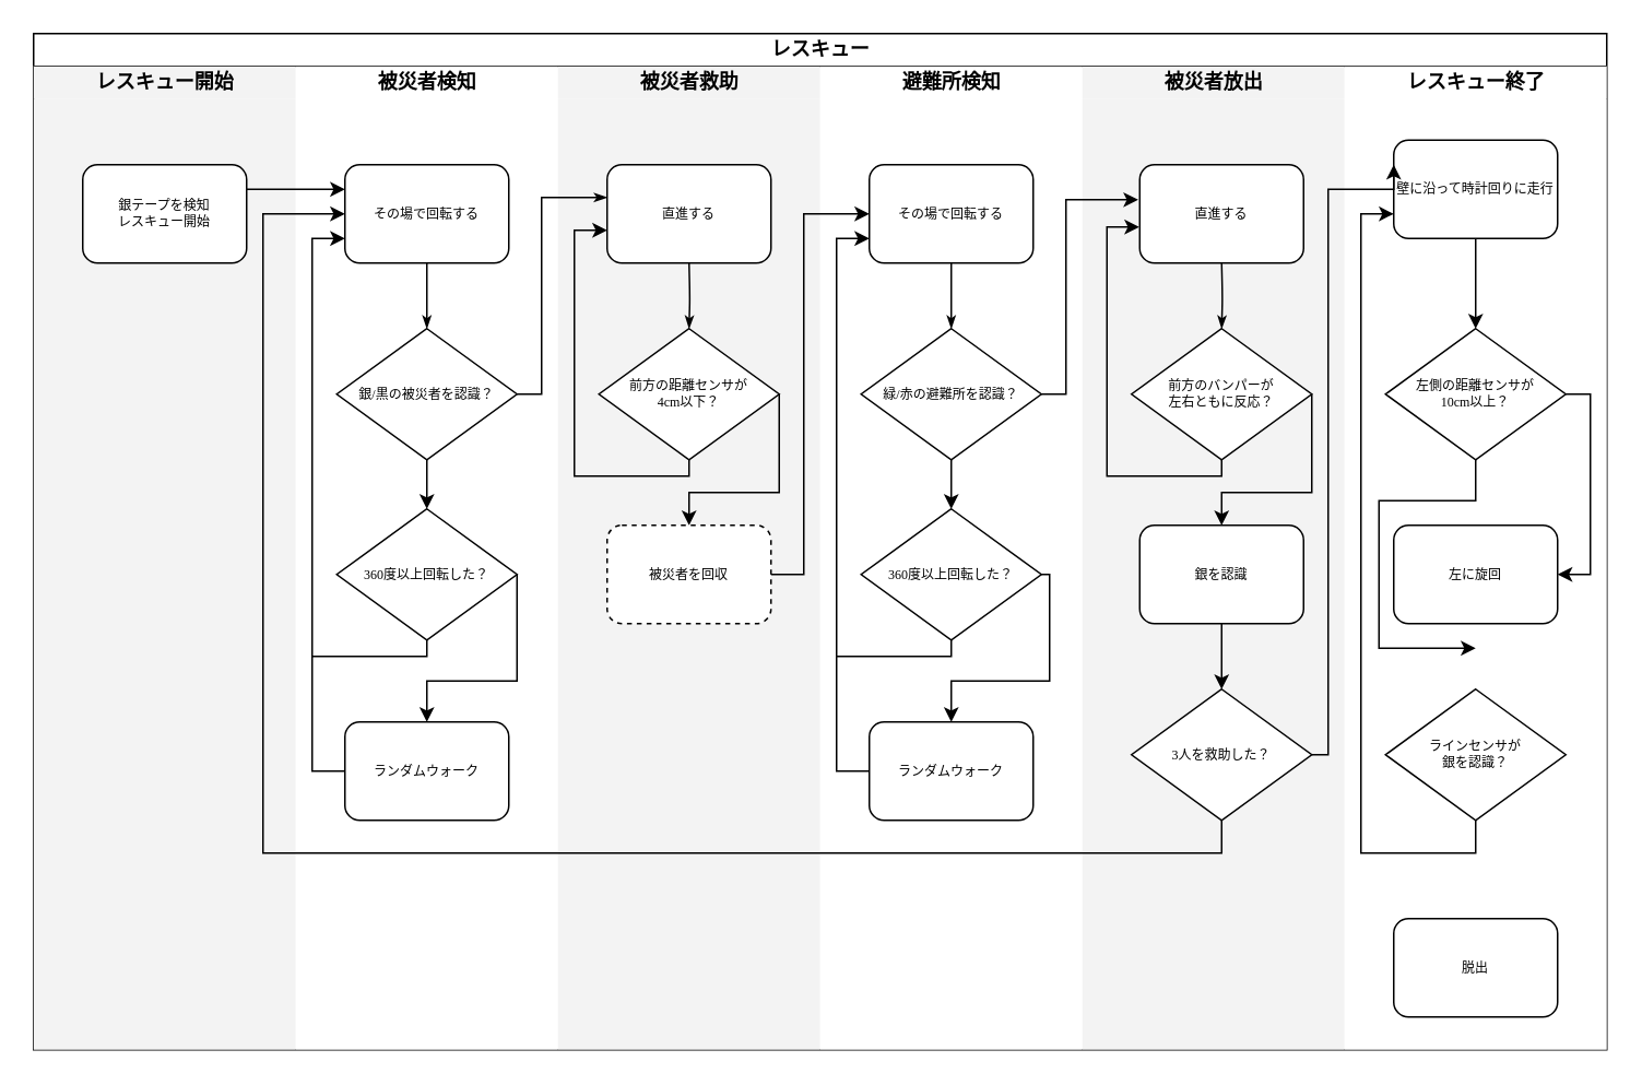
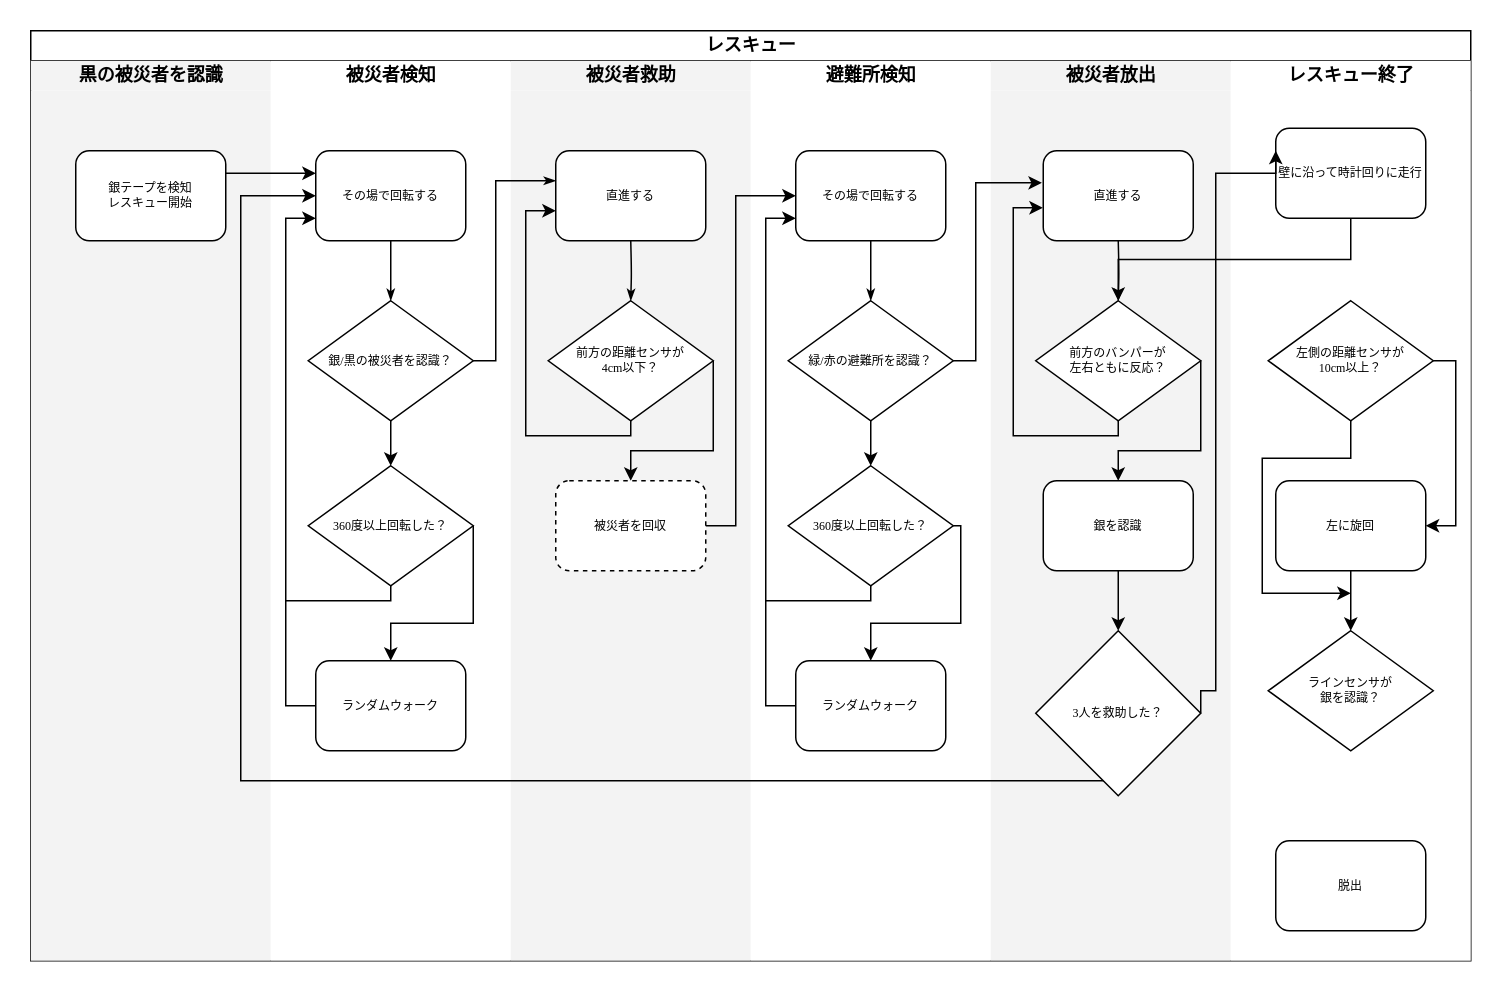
- <mxCell id="3" value="レスキュー開始" style="swimlane;html=1;startSize=20;fillColor=#F3F3F3;swimlaneFillColor=#F3F3F3;strokeColor=none;" parent="2" vertex="1"><mxGeometry y="20" width="160" height="600" as="geometry" /></mxCell>
+ <mxCell id="3" value="黒の被災者を認識" style="swimlane;html=1;startSize=20;fillColor=#F3F3F3;swimlaneFillColor=#F3F3F3;strokeColor=none;" parent="2" vertex="1"><mxGeometry y="20" width="160" height="600" as="geometry" /></mxCell>
- <mxCell id="45" style="edgeStyle=orthogonalEdgeStyle;rounded=0;orthogonalLoop=1;jettySize=auto;html=1;exitX=0.5;exitY=1;exitDx=0;exitDy=0;entryX=0.5;entryY=0;entryDx=0;entryDy=0;" edge="1" parent="44" source="46" target="49"><mxGeometry relative="1" as="geometry" /></mxCell>
+ <mxCell id="45" style="edgeStyle=orthogonalEdgeStyle;rounded=0;orthogonalLoop=1;jettySize=auto;html=1;exitX=0.5;exitY=1;exitDx=0;exitDy=0;" edge="1" parent="44" source="46" target="38"><mxGeometry relative="1" as="geometry" /></mxCell>
- <mxCell id="50" style="edgeStyle=orthogonalEdgeStyle;rounded=0;orthogonalLoop=1;jettySize=auto;html=1;exitX=0.5;exitY=1;exitDx=0;exitDy=0;entryX=0;entryY=0.75;entryDx=0;entryDy=0;" edge="1" parent="44" source="51" target="46"><mxGeometry relative="1" as="geometry" /></mxCell>
+ <mxCell id="52" style="edgeStyle=orthogonalEdgeStyle;rounded=0;orthogonalLoop=1;jettySize=auto;html=1;exitX=0.5;exitY=1;exitDx=0;exitDy=0;entryX=0.5;entryY=0;entryDx=0;entryDy=0;" edge="1" parent="44" source="53" target="51"><mxGeometry relative="1" as="geometry" /></mxCell>
- <mxCell id="43" value="3人を救助した？" style="rhombus;whiteSpace=wrap;html=1;rounded=0;shadow=0;labelBackgroundColor=none;strokeWidth=1;fontFamily=Verdana;fontSize=8;align=center;" vertex="1" parent="34"><mxGeometry x="30" y="380" width="110" height="80" as="geometry" /></mxCell>
+ <mxCell id="43" value="3人を救助した？" style="rhombus;whiteSpace=wrap;html=1;rounded=0;shadow=0;labelBackgroundColor=none;strokeWidth=1;fontFamily=Verdana;fontSize=8;align=center;" vertex="1" parent="34"><mxGeometry x="30" y="380" width="110" height="110" as="geometry" /></mxCell>
